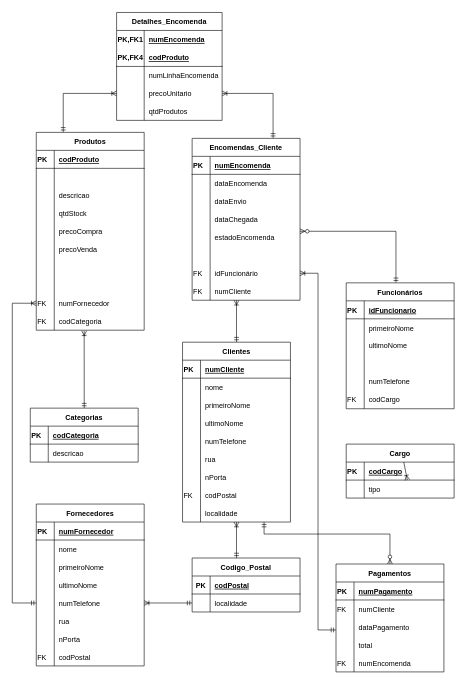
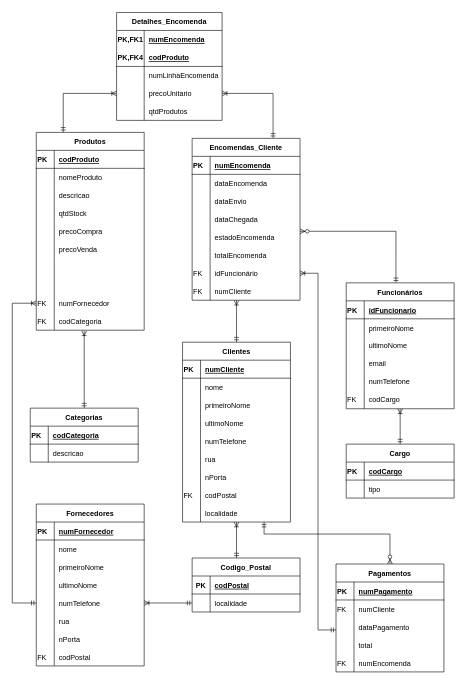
+ <mxCell id="159" value="nomeProduto" style="shape=partialRectangle;connectable=0;fillColor=none;top=0;left=0;bottom=0;right=0;align=left;spacingLeft=6;overflow=hidden;" parent="157" vertex="1"><mxGeometry x="30" width="150" height="30" as="geometry"><mxRectangle width="150" height="30" as="alternateBounds" /></mxGeometry></mxCell>
+ <mxCell id="44" value="totalEncomenda" style="shape=partialRectangle;connectable=0;fillColor=none;top=0;left=0;bottom=0;right=0;align=left;spacingLeft=6;overflow=hidden;" parent="42" vertex="1"><mxGeometry x="30" width="150" height="30" as="geometry"><mxRectangle width="150" height="30" as="alternateBounds" /></mxGeometry></mxCell>
+ <mxCell id="63" value="email" style="shape=partialRectangle;connectable=0;fillColor=none;top=0;left=0;bottom=0;right=0;align=left;spacingLeft=6;overflow=hidden;" parent="61" vertex="1"><mxGeometry x="30" width="150" height="30" as="geometry"><mxRectangle width="150" height="30" as="alternateBounds" /></mxGeometry></mxCell>
- <mxCell id="2" value="" style="fontSize=12;html=1;endArrow=ERoneToMany;startArrow=ERmandOne;rounded=0;exitX=0.5;exitY=0;exitDx=0;exitDy=0;" parent="1" source="70" target="76" edge="1"><mxGeometry width="100" height="100" relative="1" as="geometry"><mxPoint x="667" y="737" as="sourcePoint" /><mxPoint x="670" y="620" as="targetPoint" /></mxGeometry></mxCell>
+ <mxCell id="2" value="" style="fontSize=12;html=1;endArrow=ERoneToMany;startArrow=ERmandOne;rounded=0;entryX=0.5;entryY=1;entryDx=0;entryDy=0;exitX=0.5;exitY=0;exitDx=0;exitDy=0;" parent="1" source="70" target="51" edge="1"><mxGeometry width="100" height="100" relative="1" as="geometry"><mxPoint x="667" y="737" as="sourcePoint" /><mxPoint x="670" y="620" as="targetPoint" /></mxGeometry></mxCell>
